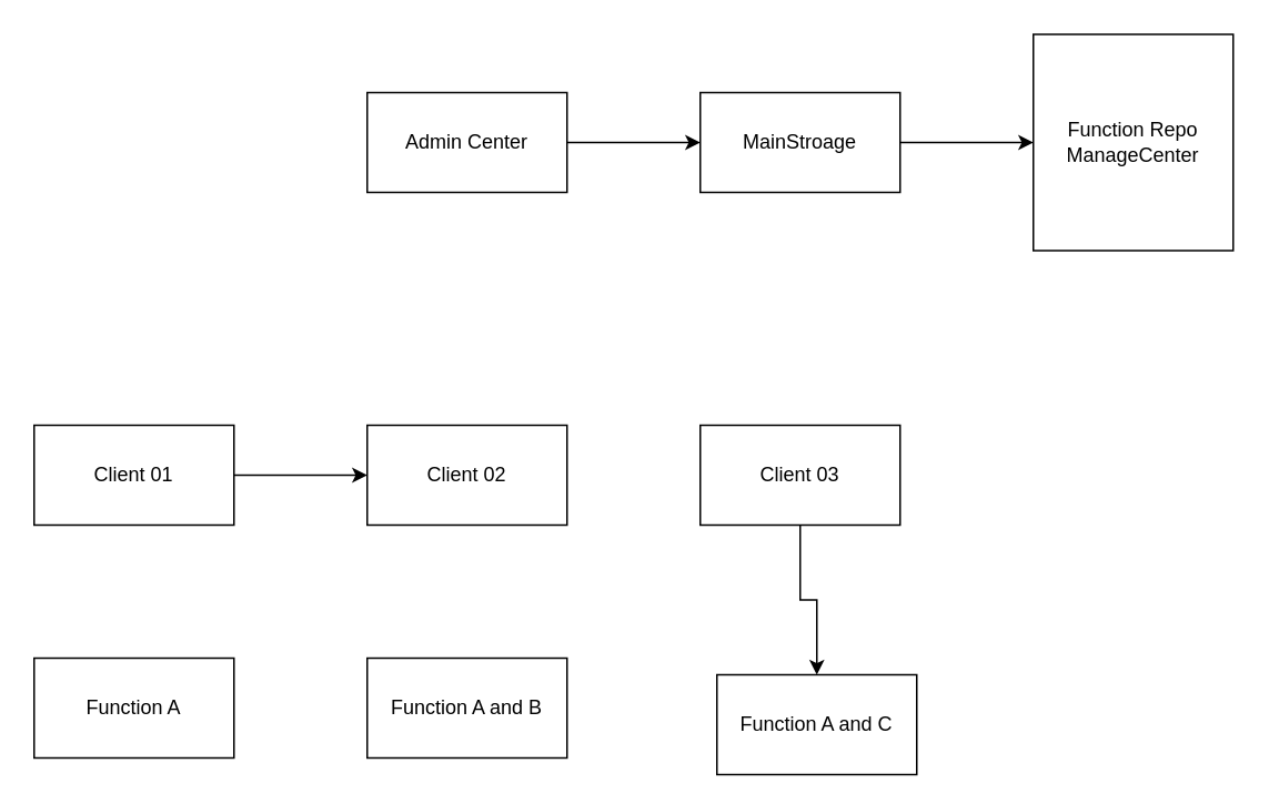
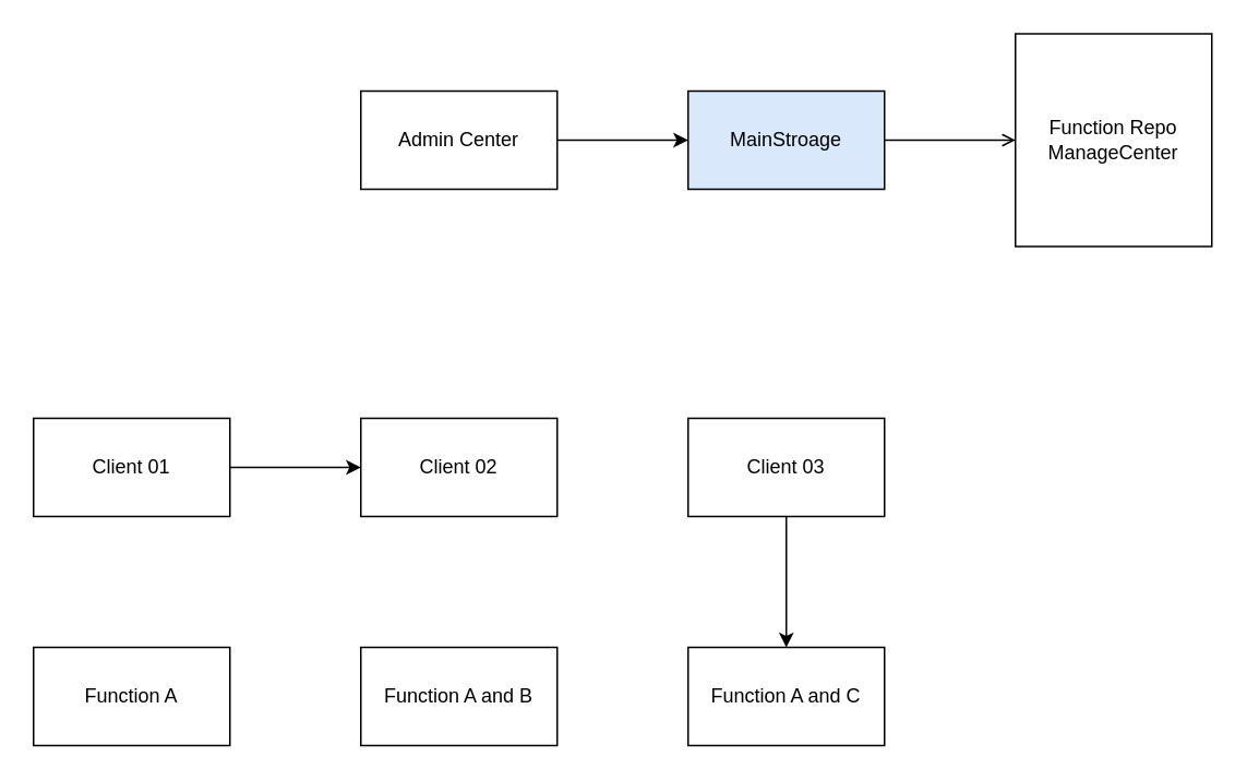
- <mxCell id="13" value="MainStroage" style="rounded=0;whiteSpace=wrap;html=1;" parent="1" vertex="1"><mxGeometry x="420" y="55" width="120" height="60" as="geometry" /></mxCell>
+ <mxCell id="13" value="MainStroage" style="rounded=0;whiteSpace=wrap;html=1;fillColor=#dae8fc;" parent="1" vertex="1"><mxGeometry x="420" y="55" width="120" height="60" as="geometry" /></mxCell>
- <mxCell id="12" value="" style="edgeStyle=orthogonalEdgeStyle;rounded=0;orthogonalLoop=1;jettySize=auto;html=1;" parent="1" source="13" target="14" edge="1"><mxGeometry relative="1" as="geometry" /></mxCell>
+ <mxCell id="12" value="" style="edgeStyle=orthogonalEdgeStyle;rounded=0;orthogonalLoop=1;jettySize=auto;html=1;endArrow=open;" parent="1" source="13" target="14" edge="1"><mxGeometry relative="1" as="geometry" /></mxCell>
- <mxCell id="9" value="Function A and C" style="rounded=0;whiteSpace=wrap;html=1;" parent="1" vertex="1"><mxGeometry x="430" y="405" width="120" height="60" as="geometry" /></mxCell>
+ <mxCell id="9" value="Function A and C" style="rounded=0;whiteSpace=wrap;html=1;" parent="1" vertex="1"><mxGeometry x="420" y="395" width="120" height="60" as="geometry" /></mxCell>
